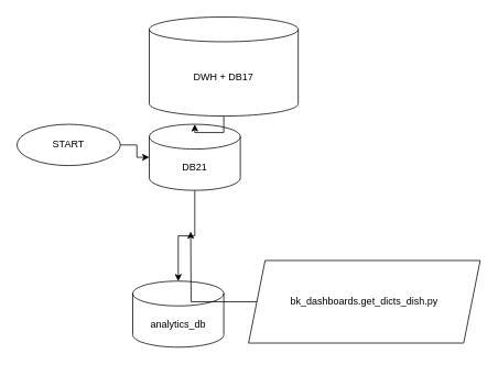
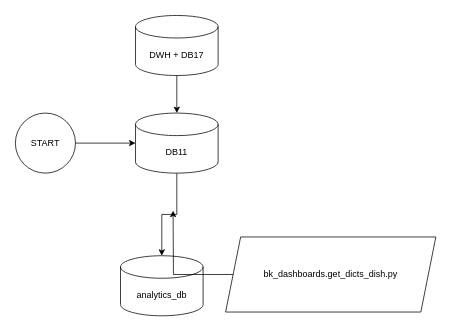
- <mxCell id="7" value="DWH + DB17" style="shape=cylinder3;whiteSpace=wrap;html=1;boundedLbl=1;backgroundOutline=1;size=15;" vertex="1" parent="1"><mxGeometry x="180" y="20" width="180" height="120" as="geometry" /></mxCell>
+ <mxCell id="7" value="DWH + DB17" style="shape=cylinder3;whiteSpace=wrap;html=1;boundedLbl=1;backgroundOutline=1;size=15;" vertex="1" parent="1"><mxGeometry x="180" y="20" width="110" height="80" as="geometry" /></mxCell>
- <mxCell id="5" value="START" style="ellipse;whiteSpace=wrap;html=1;aspect=fixed;" vertex="1" parent="1"><mxGeometry x="20" y="150" width="125" height="50" as="geometry" /></mxCell>
+ <mxCell id="5" value="START" style="ellipse;whiteSpace=wrap;html=1;aspect=fixed;" vertex="1" parent="1"><mxGeometry x="20" y="150" width="80" height="80" as="geometry" /></mxCell>
- <mxCell id="3" value="DB21" style="shape=cylinder3;whiteSpace=wrap;html=1;boundedLbl=1;backgroundOutline=1;size=15;" vertex="1" parent="1"><mxGeometry x="180" y="150" width="110" height="80" as="geometry" /></mxCell>
+ <mxCell id="3" value="DB11" style="shape=cylinder3;whiteSpace=wrap;html=1;boundedLbl=1;backgroundOutline=1;size=15;" vertex="1" parent="1"><mxGeometry x="180" y="150" width="110" height="80" as="geometry" /></mxCell>
